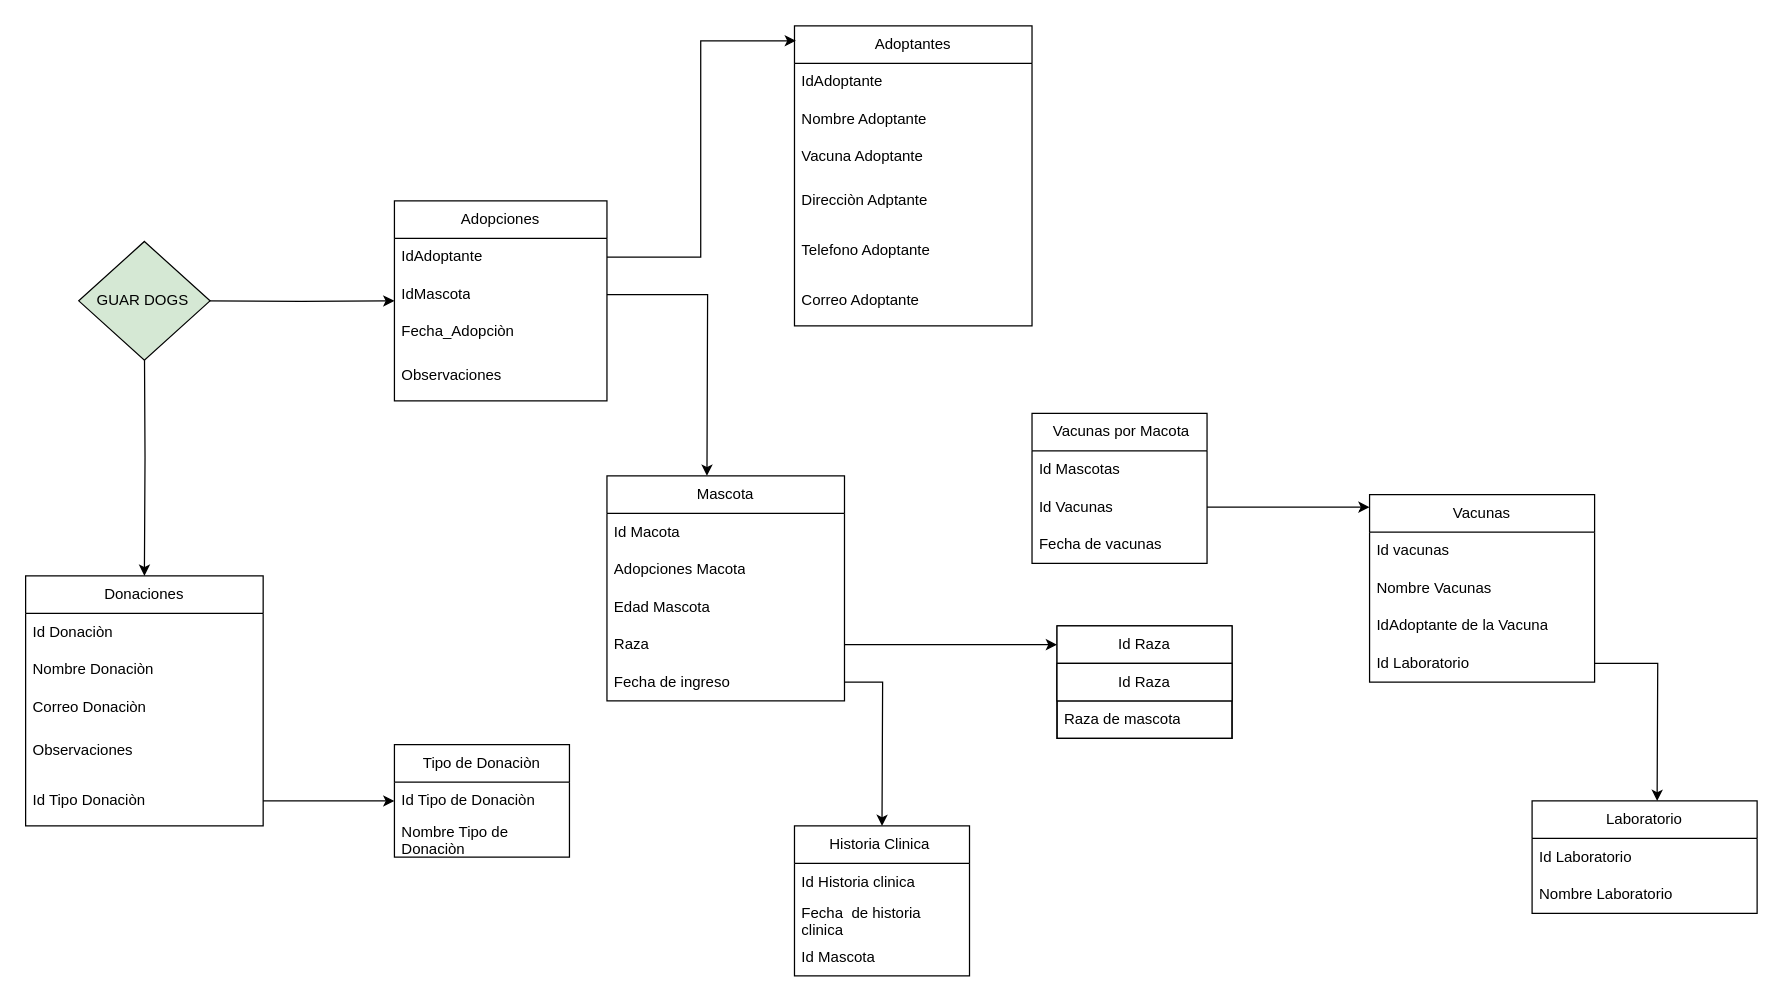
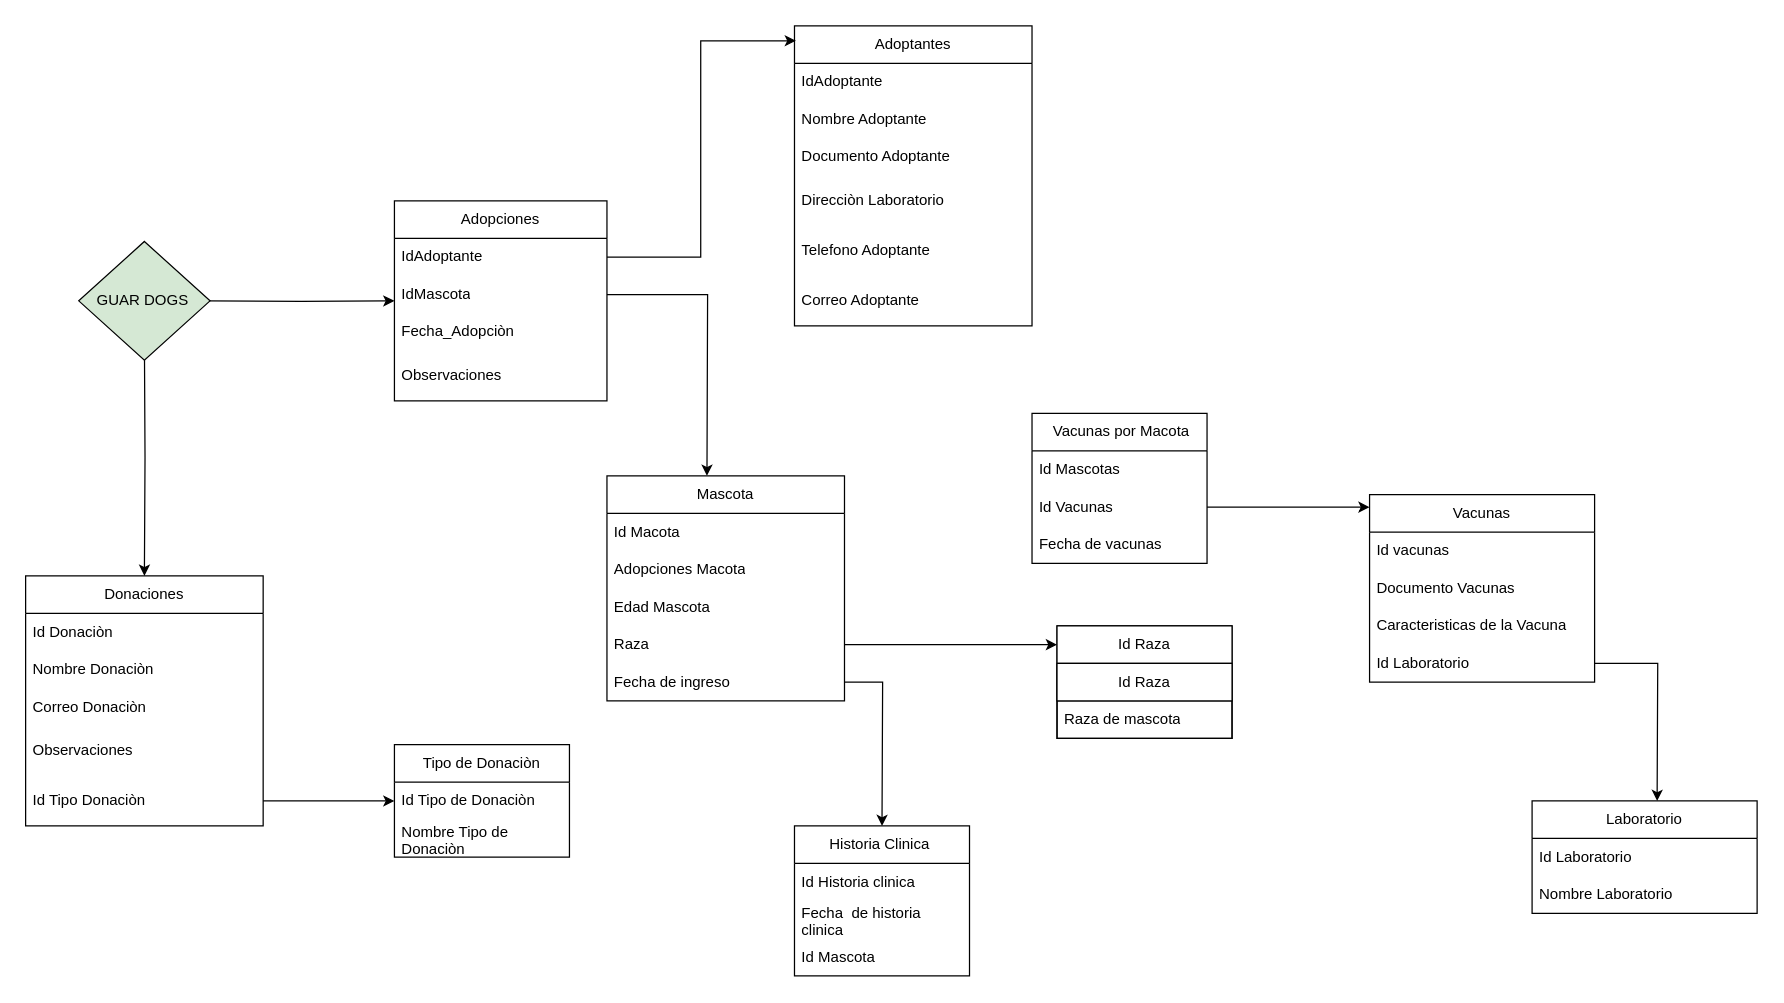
- <mxCell id="14" value="Vacuna Adoptante&amp;nbsp;" style="text;strokeColor=none;fillColor=none;align=left;verticalAlign=middle;spacingLeft=4;spacingRight=4;overflow=hidden;points=[[0,0.5],[1,0.5]];portConstraint=eastwest;rotatable=0;whiteSpace=wrap;html=1;" vertex="1" parent="11"><mxGeometry y="90" width="190" height="30" as="geometry" /></mxCell>
+ <mxCell id="14" value="Documento Adoptante&amp;nbsp;" style="text;strokeColor=none;fillColor=none;align=left;verticalAlign=middle;spacingLeft=4;spacingRight=4;overflow=hidden;points=[[0,0.5],[1,0.5]];portConstraint=eastwest;rotatable=0;whiteSpace=wrap;html=1;" vertex="1" parent="11"><mxGeometry y="90" width="190" height="30" as="geometry" /></mxCell>
- <mxCell id="15" value="Direcciòn Adptante" style="text;strokeColor=none;fillColor=none;align=left;verticalAlign=middle;spacingLeft=4;spacingRight=4;overflow=hidden;points=[[0,0.5],[1,0.5]];portConstraint=eastwest;rotatable=0;whiteSpace=wrap;html=1;" vertex="1" parent="11"><mxGeometry y="120" width="190" height="40" as="geometry" /></mxCell>
+ <mxCell id="15" value="Direcciòn Laboratorio" style="text;strokeColor=none;fillColor=none;align=left;verticalAlign=middle;spacingLeft=4;spacingRight=4;overflow=hidden;points=[[0,0.5],[1,0.5]];portConstraint=eastwest;rotatable=0;whiteSpace=wrap;html=1;" vertex="1" parent="11"><mxGeometry y="120" width="190" height="40" as="geometry" /></mxCell>
- <mxCell id="51" value="Nombre Vacunas" style="text;strokeColor=none;fillColor=none;align=left;verticalAlign=middle;spacingLeft=4;spacingRight=4;overflow=hidden;points=[[0,0.5],[1,0.5]];portConstraint=eastwest;rotatable=0;whiteSpace=wrap;html=1;" vertex="1" parent="49"><mxGeometry y="60" width="180" height="30" as="geometry" /></mxCell>
+ <mxCell id="51" value="Documento Vacunas" style="text;strokeColor=none;fillColor=none;align=left;verticalAlign=middle;spacingLeft=4;spacingRight=4;overflow=hidden;points=[[0,0.5],[1,0.5]];portConstraint=eastwest;rotatable=0;whiteSpace=wrap;html=1;" vertex="1" parent="49"><mxGeometry y="60" width="180" height="30" as="geometry" /></mxCell>
- <mxCell id="52" value="IdAdoptante de la Vacuna" style="text;strokeColor=none;fillColor=none;align=left;verticalAlign=middle;spacingLeft=4;spacingRight=4;overflow=hidden;points=[[0,0.5],[1,0.5]];portConstraint=eastwest;rotatable=0;whiteSpace=wrap;html=1;" vertex="1" parent="49"><mxGeometry y="90" width="180" height="30" as="geometry" /></mxCell>
+ <mxCell id="52" value="Caracteristicas de la Vacuna" style="text;strokeColor=none;fillColor=none;align=left;verticalAlign=middle;spacingLeft=4;spacingRight=4;overflow=hidden;points=[[0,0.5],[1,0.5]];portConstraint=eastwest;rotatable=0;whiteSpace=wrap;html=1;" vertex="1" parent="49"><mxGeometry y="90" width="180" height="30" as="geometry" /></mxCell>
